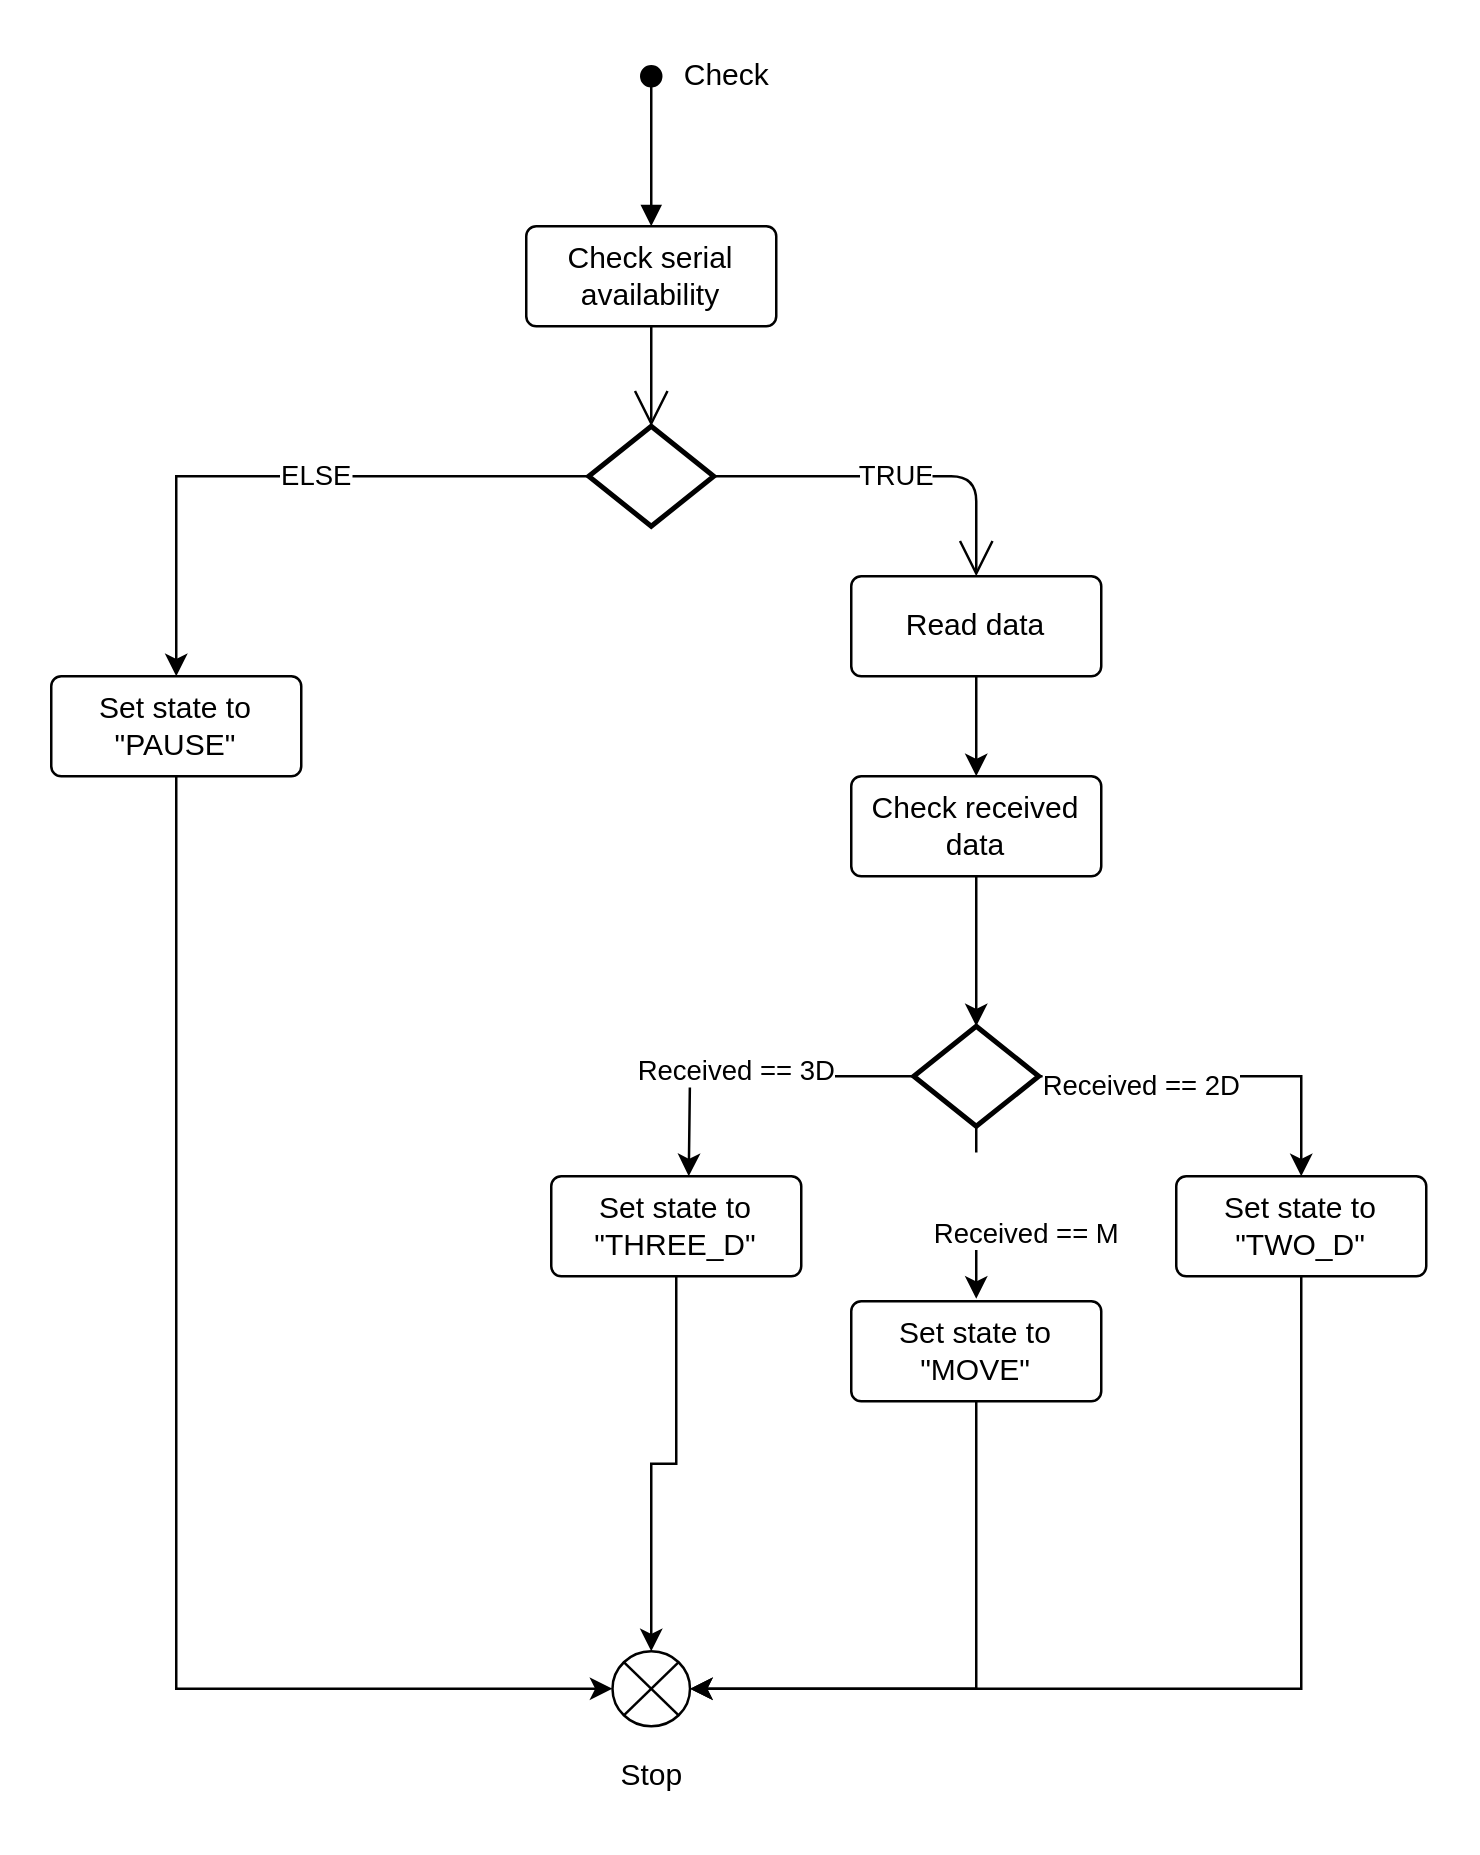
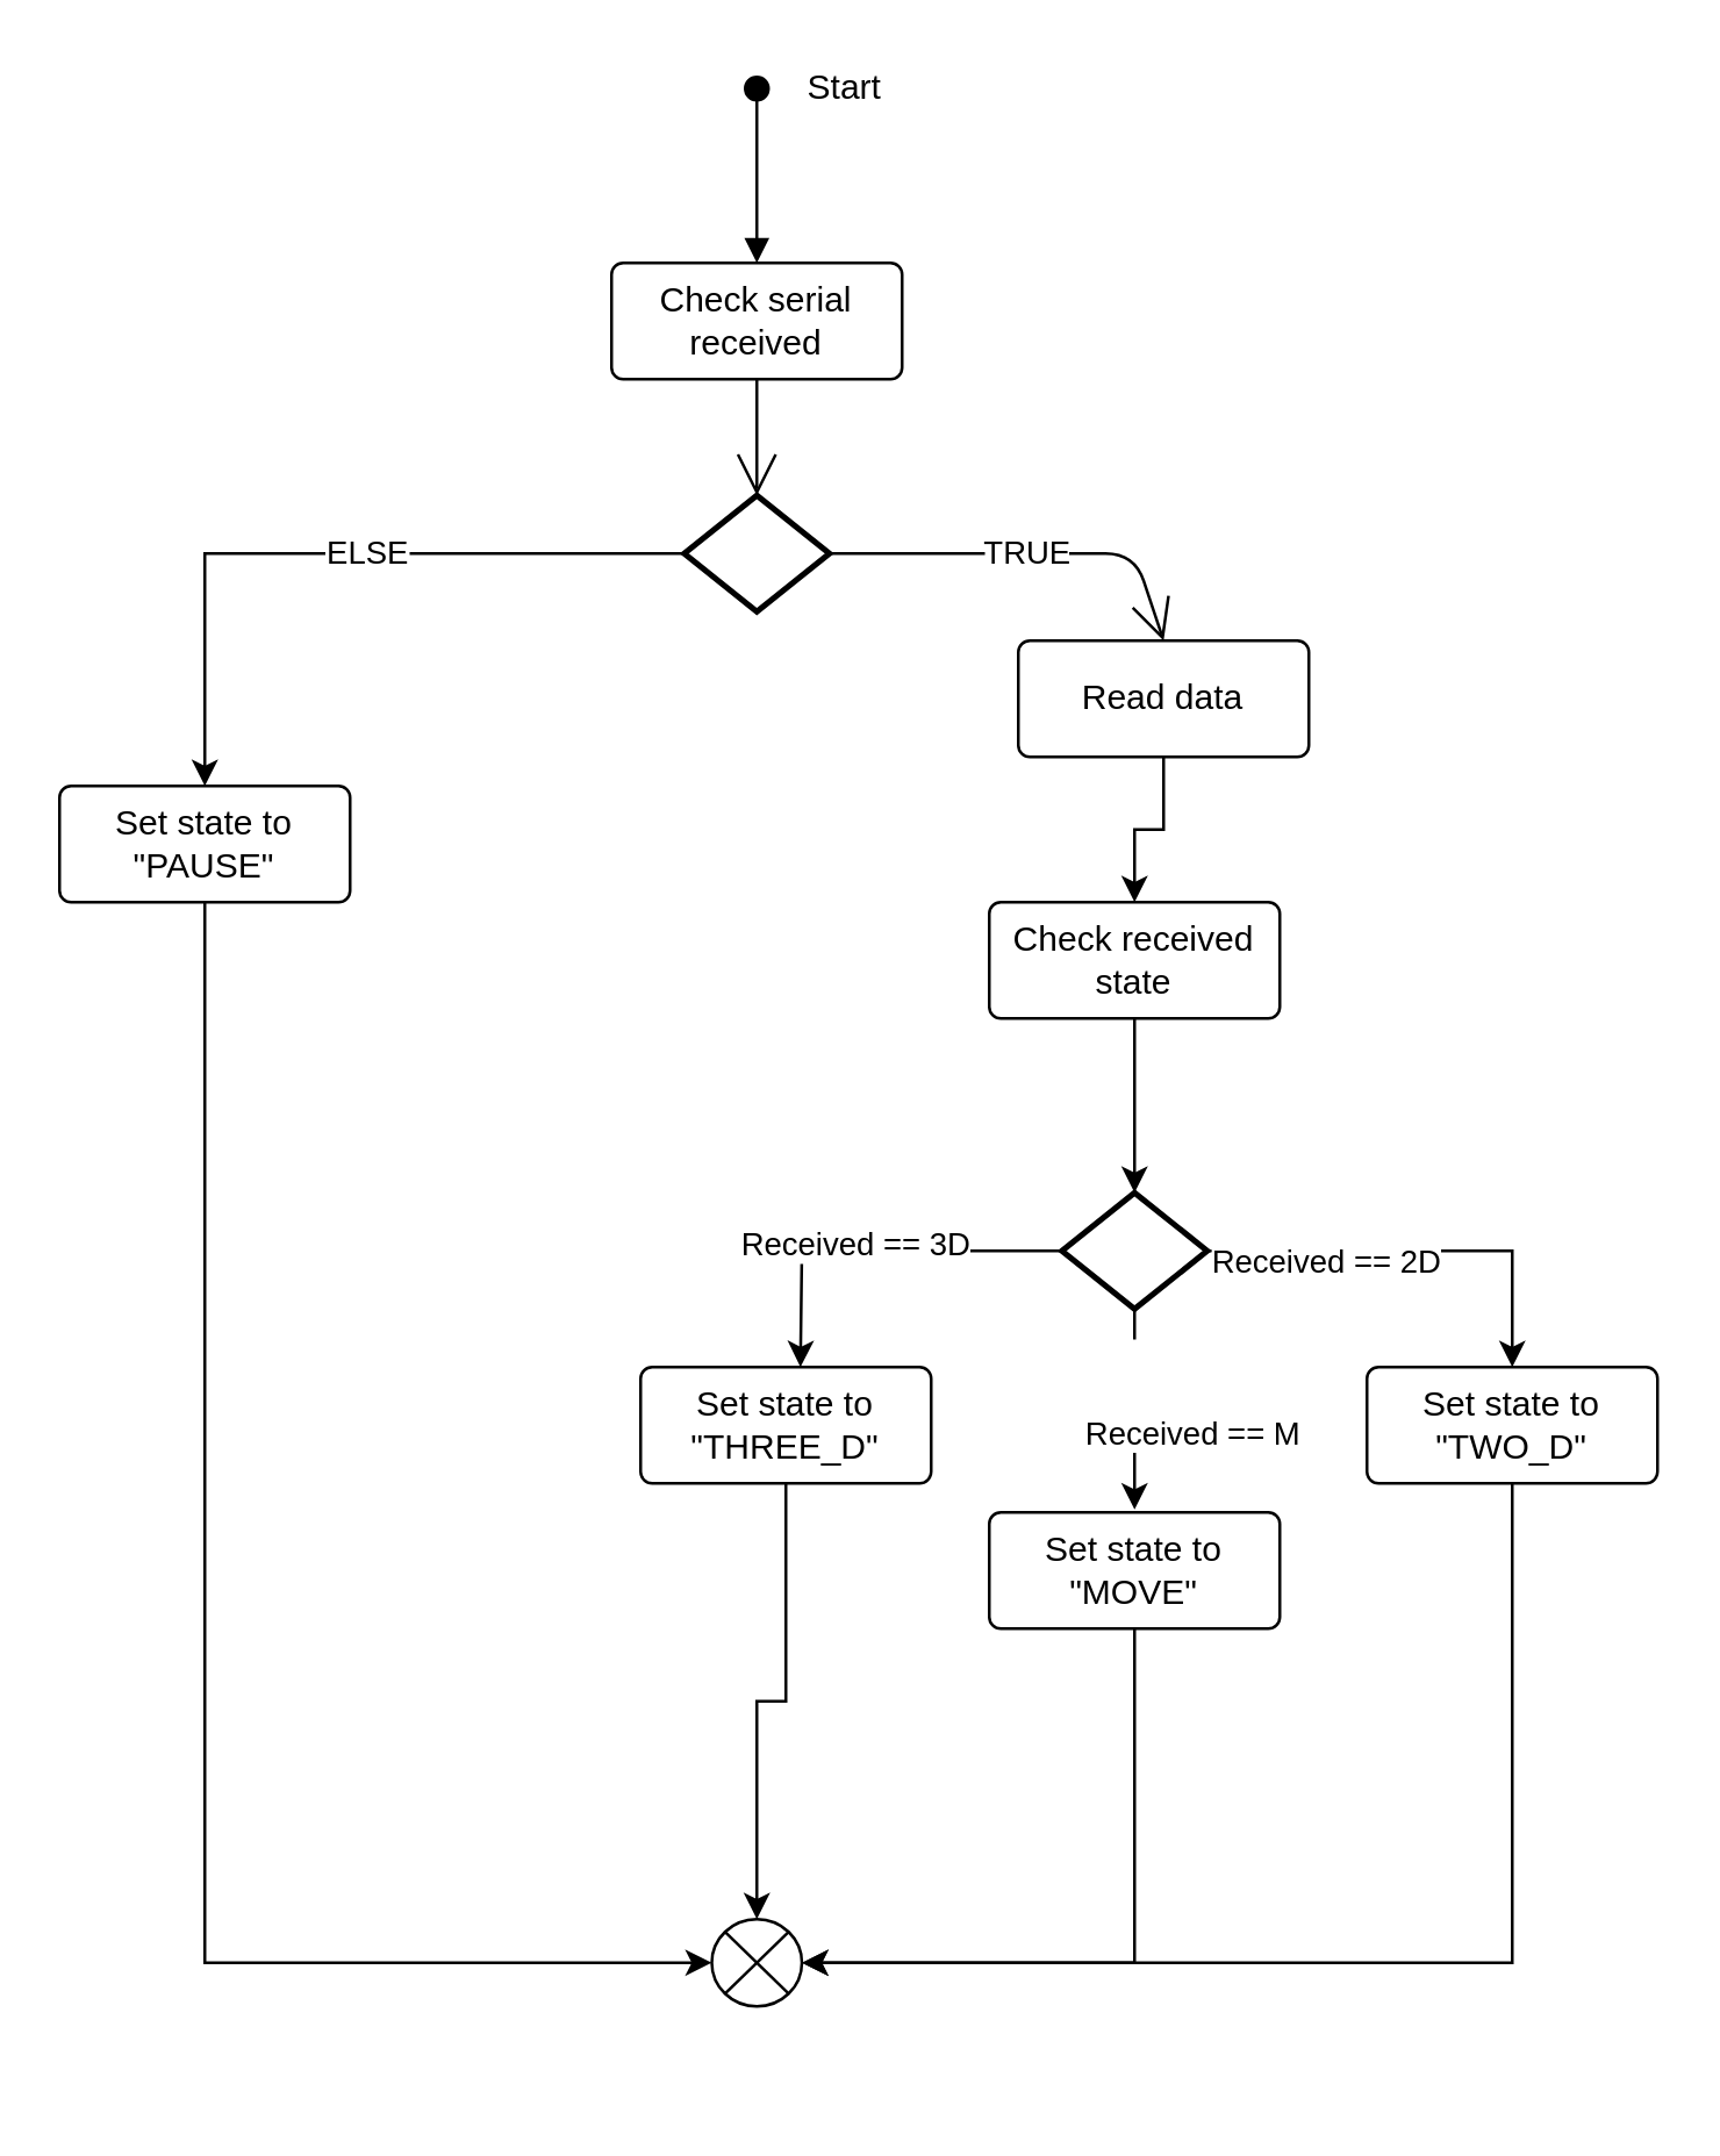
- <mxCell id="28" value="Check" style="text;html=1;align=center;verticalAlign=middle;resizable=0;points=[];autosize=1;" vertex="1" parent="1"><mxGeometry x="270" y="20" width="40" height="20" as="geometry" /></mxCell>
+ <mxCell id="28" value="Start" style="text;html=1;align=center;verticalAlign=middle;resizable=0;points=[];autosize=1;" vertex="1" parent="1"><mxGeometry x="270" y="20" width="40" height="20" as="geometry" /></mxCell>
- <mxCell id="2" value="Check serial availability" style="rounded=1;arcSize=10;whiteSpace=wrap;html=1;align=center;" vertex="1" parent="1"><mxGeometry x="210" y="90" width="100" height="40" as="geometry" /></mxCell>
+ <mxCell id="2" value="Check serial received" style="rounded=1;arcSize=10;whiteSpace=wrap;html=1;align=center;" vertex="1" parent="1"><mxGeometry x="210" y="90" width="100" height="40" as="geometry" /></mxCell>
- <mxCell id="8" value="Read data" style="rounded=1;arcSize=10;whiteSpace=wrap;html=1;align=center;" vertex="1" parent="1"><mxGeometry x="340" y="230" width="100" height="40" as="geometry" /></mxCell>
+ <mxCell id="8" value="Read data" style="rounded=1;arcSize=10;whiteSpace=wrap;html=1;align=center;" vertex="1" parent="1"><mxGeometry x="350" y="220" width="100" height="40" as="geometry" /></mxCell>
- <mxCell id="11" value="Check received data" style="rounded=1;arcSize=10;whiteSpace=wrap;html=1;align=center;" vertex="1" parent="1"><mxGeometry x="340" y="310" width="100" height="40" as="geometry" /></mxCell>
+ <mxCell id="11" value="Check received state" style="rounded=1;arcSize=10;whiteSpace=wrap;html=1;align=center;" vertex="1" parent="1"><mxGeometry x="340" y="310" width="100" height="40" as="geometry" /></mxCell>
- <mxCell id="29" value="Stop" style="text;html=1;align=center;verticalAlign=middle;resizable=0;points=[];autosize=1;" vertex="1" parent="1"><mxGeometry x="240" y="700" width="40" height="20" as="geometry" /></mxCell>
